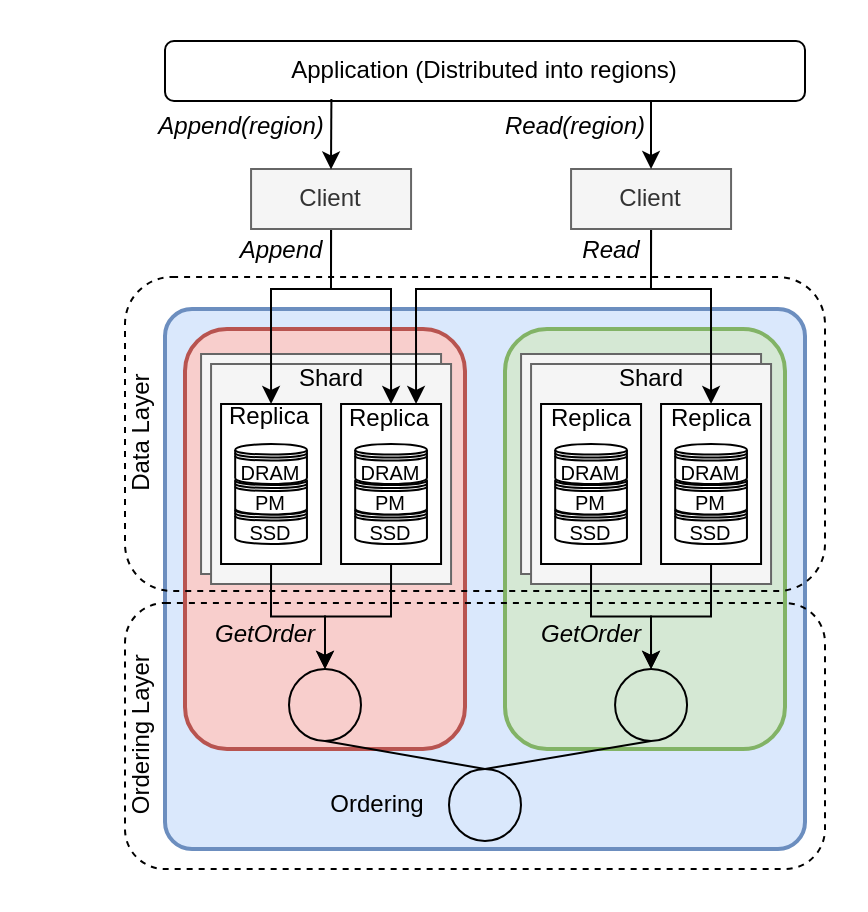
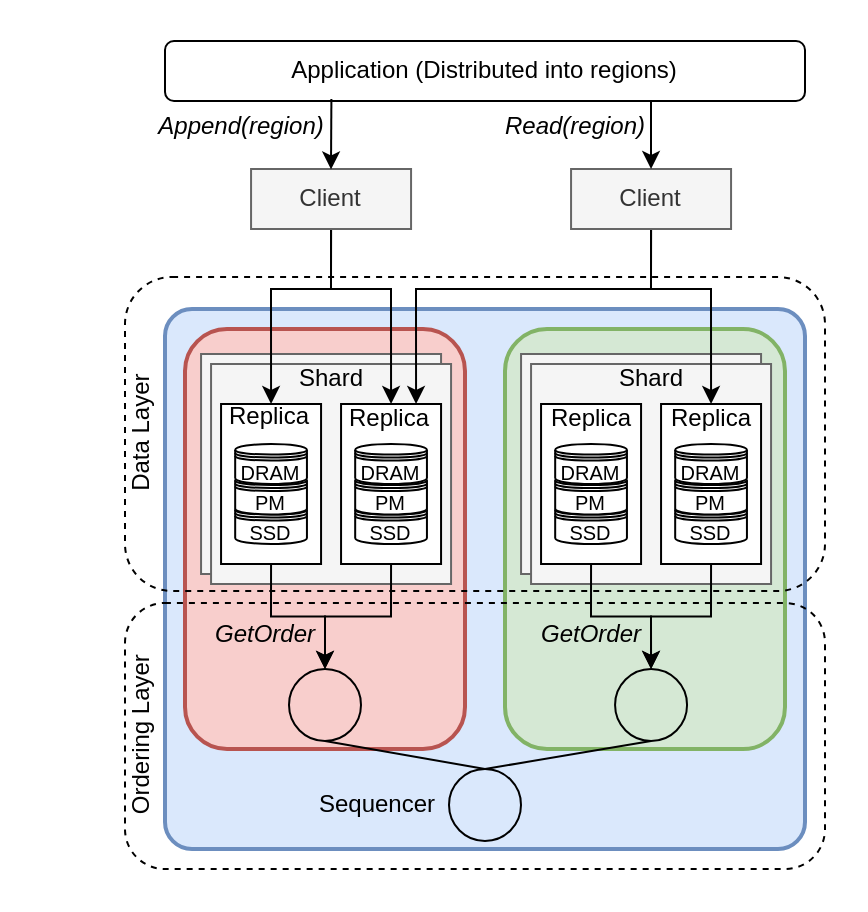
- <mxCell id="48" value="&lt;i&gt;Append&lt;/i&gt;" style="text;html=1;align=center;verticalAlign=middle;resizable=0;points=[];autosize=1;strokeColor=none;fillColor=none;" parent="1" vertex="1"><mxGeometry x="110.03" y="115" width="60" height="20" as="geometry" /></mxCell>
- <mxCell id="47" value="&lt;i&gt;Read&lt;/i&gt;" style="text;html=1;align=center;verticalAlign=middle;resizable=0;points=[];autosize=1;strokeColor=none;fillColor=none;" parent="1" vertex="1"><mxGeometry x="285.03" y="115" width="40" height="20" as="geometry" /></mxCell>
- <mxCell id="58" value="Ordering" style="text;html=1;align=center;verticalAlign=middle;resizable=0;points=[];autosize=1;strokeColor=none;fillColor=none;" parent="1" vertex="1"><mxGeometry x="152.97" y="392" width="70" height="20" as="geometry" /></mxCell>
+ <mxCell id="58" value="Sequencer" style="text;html=1;align=center;verticalAlign=middle;resizable=0;points=[];autosize=1;strokeColor=none;fillColor=none;" parent="1" vertex="1"><mxGeometry x="152.97" y="392" width="70" height="20" as="geometry" /></mxCell>
